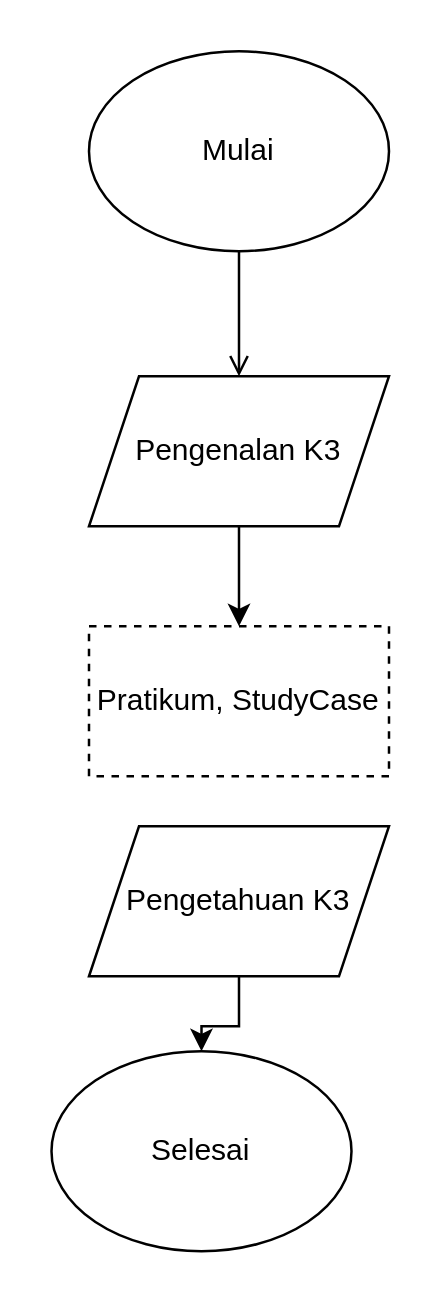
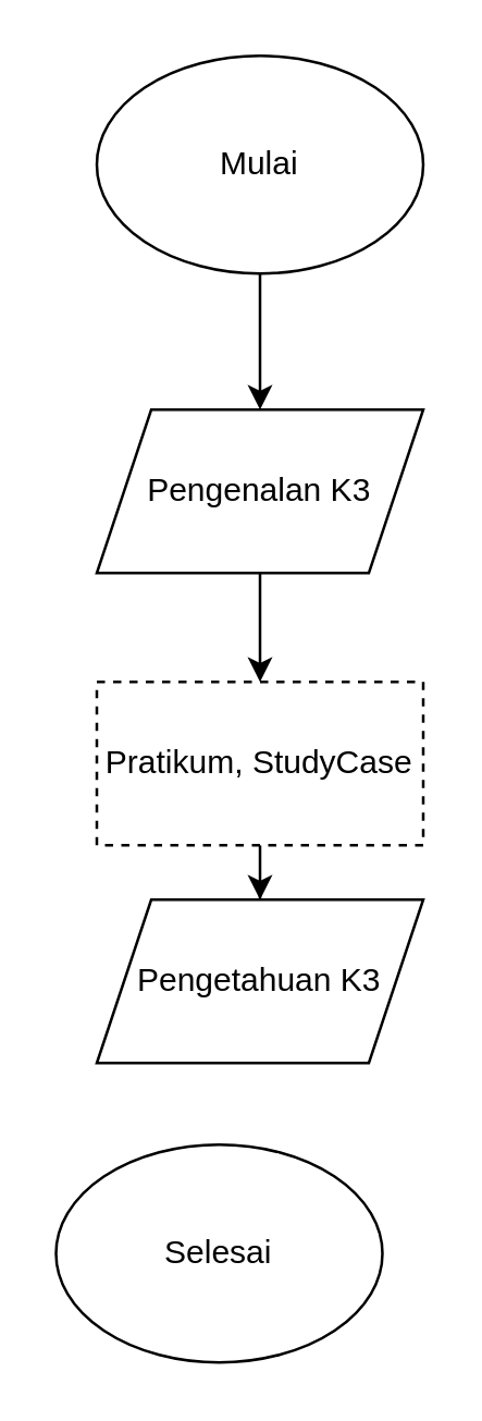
- <mxCell id="2" style="edgeStyle=orthogonalEdgeStyle;rounded=0;orthogonalLoop=1;jettySize=auto;html=1;endArrow=open;" edge="1" parent="1" source="3" target="5"><mxGeometry relative="1" as="geometry" /></mxCell>
+ <mxCell id="2" style="edgeStyle=orthogonalEdgeStyle;rounded=0;orthogonalLoop=1;jettySize=auto;html=1;" edge="1" parent="1" source="3" target="5"><mxGeometry relative="1" as="geometry" /></mxCell>
+ <mxCell id="6" style="edgeStyle=orthogonalEdgeStyle;rounded=0;orthogonalLoop=1;jettySize=auto;html=1;exitX=0.5;exitY=1;exitDx=0;exitDy=0;" edge="1" parent="1" source="7" target="9"><mxGeometry relative="1" as="geometry" /></mxCell>
- <mxCell id="8" style="edgeStyle=orthogonalEdgeStyle;rounded=0;orthogonalLoop=1;jettySize=auto;html=1;" edge="1" parent="1" source="9" target="10"><mxGeometry relative="1" as="geometry" /></mxCell>
